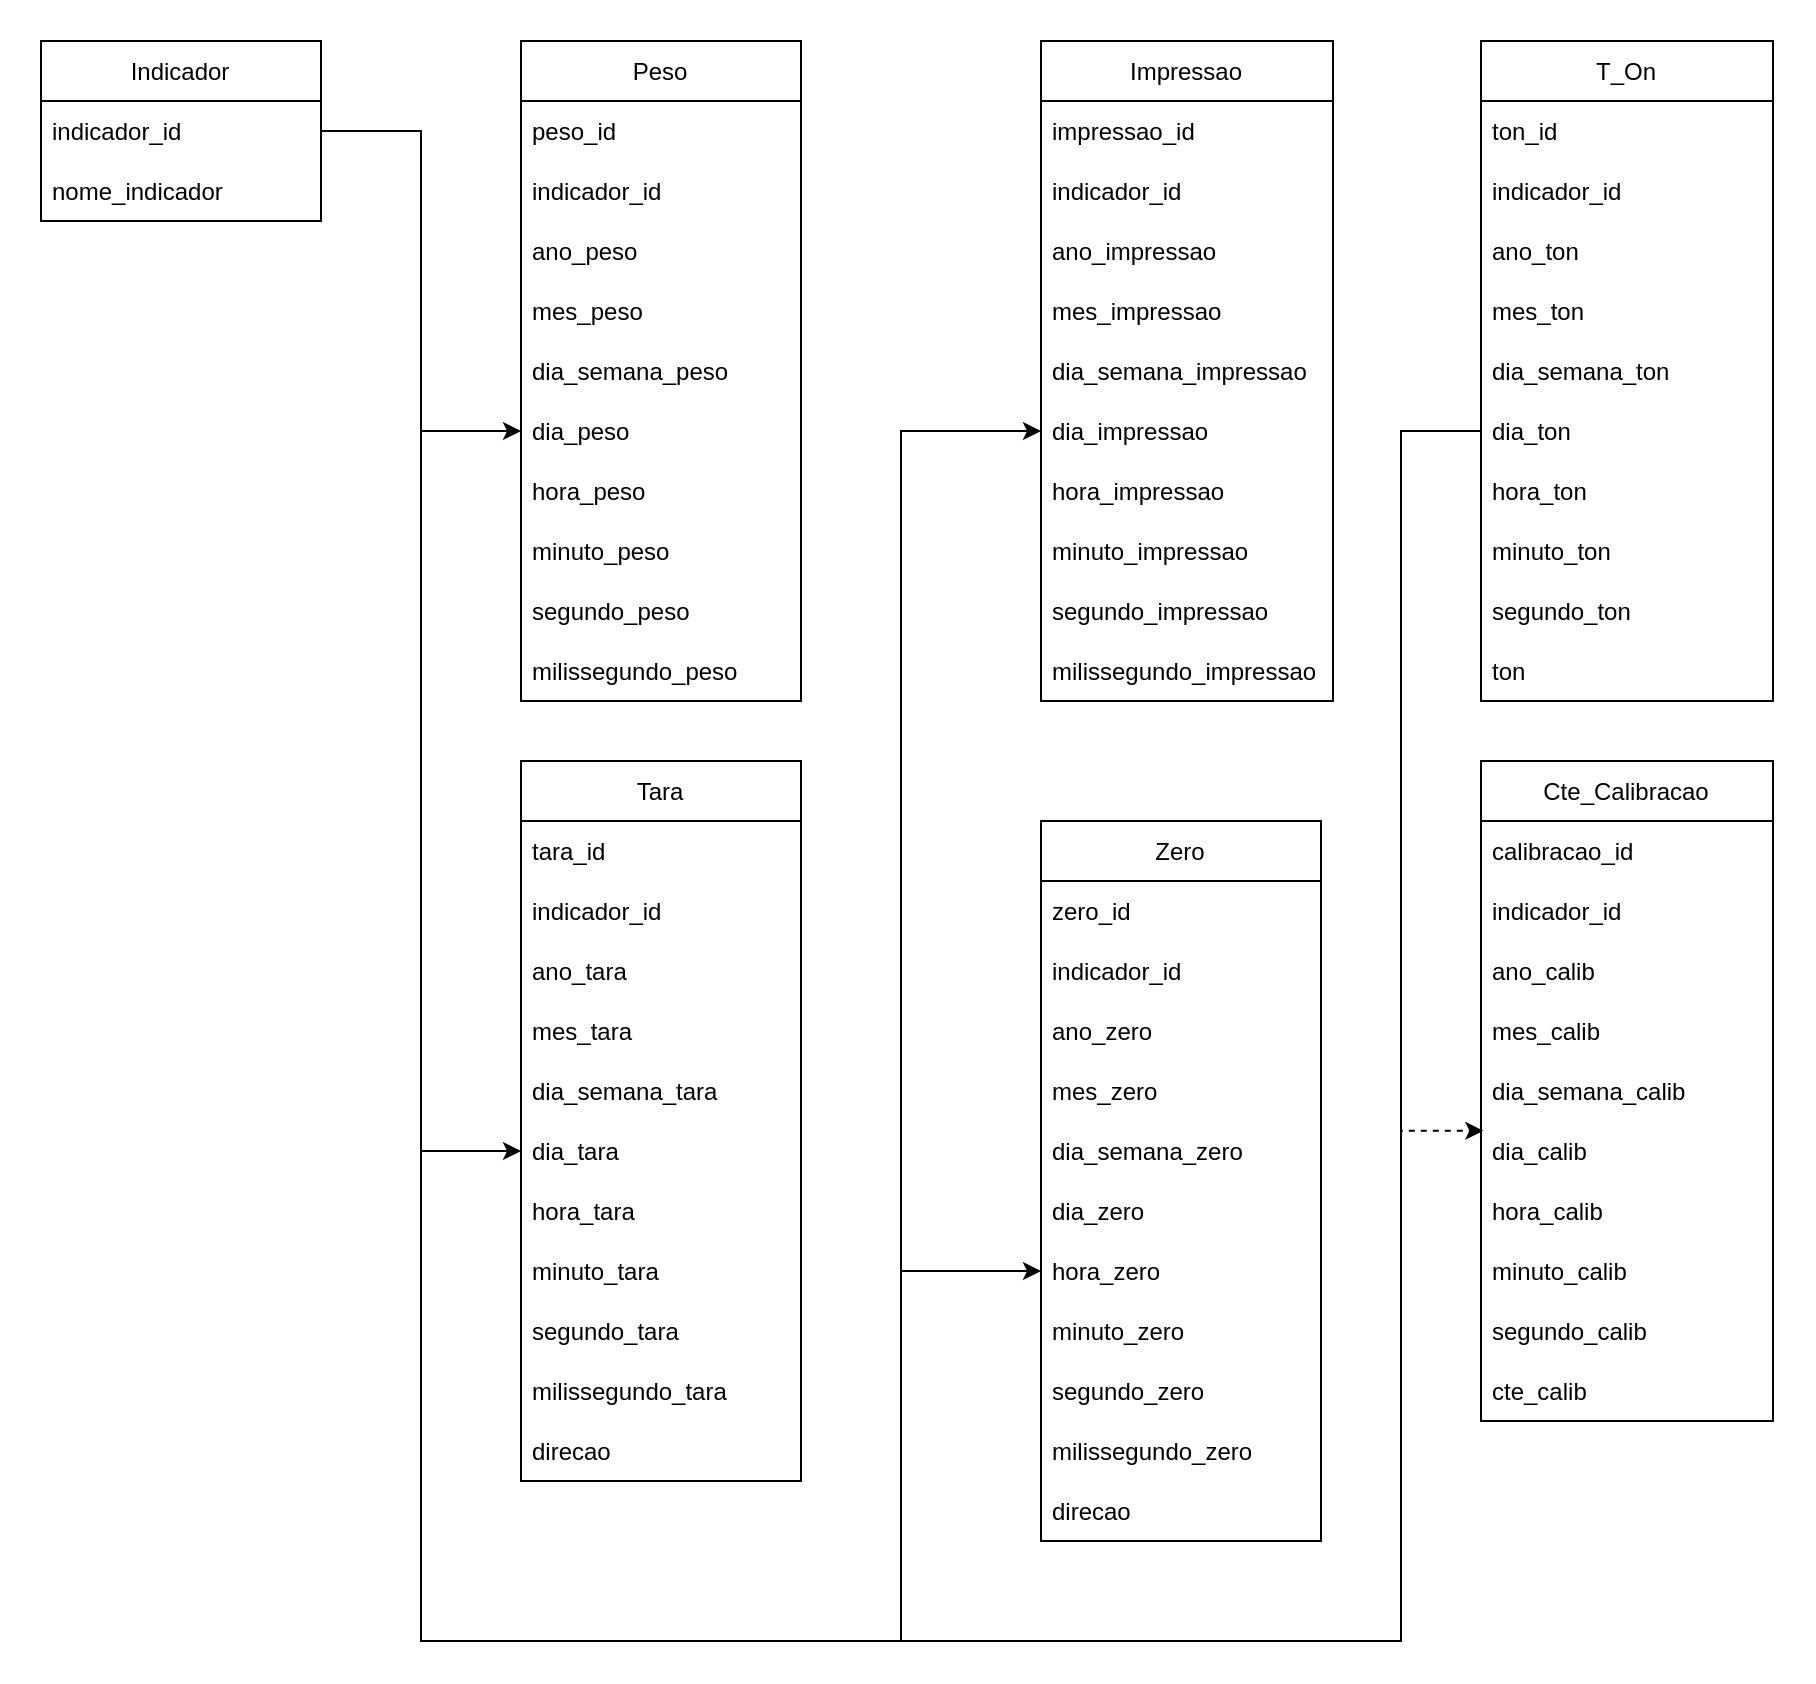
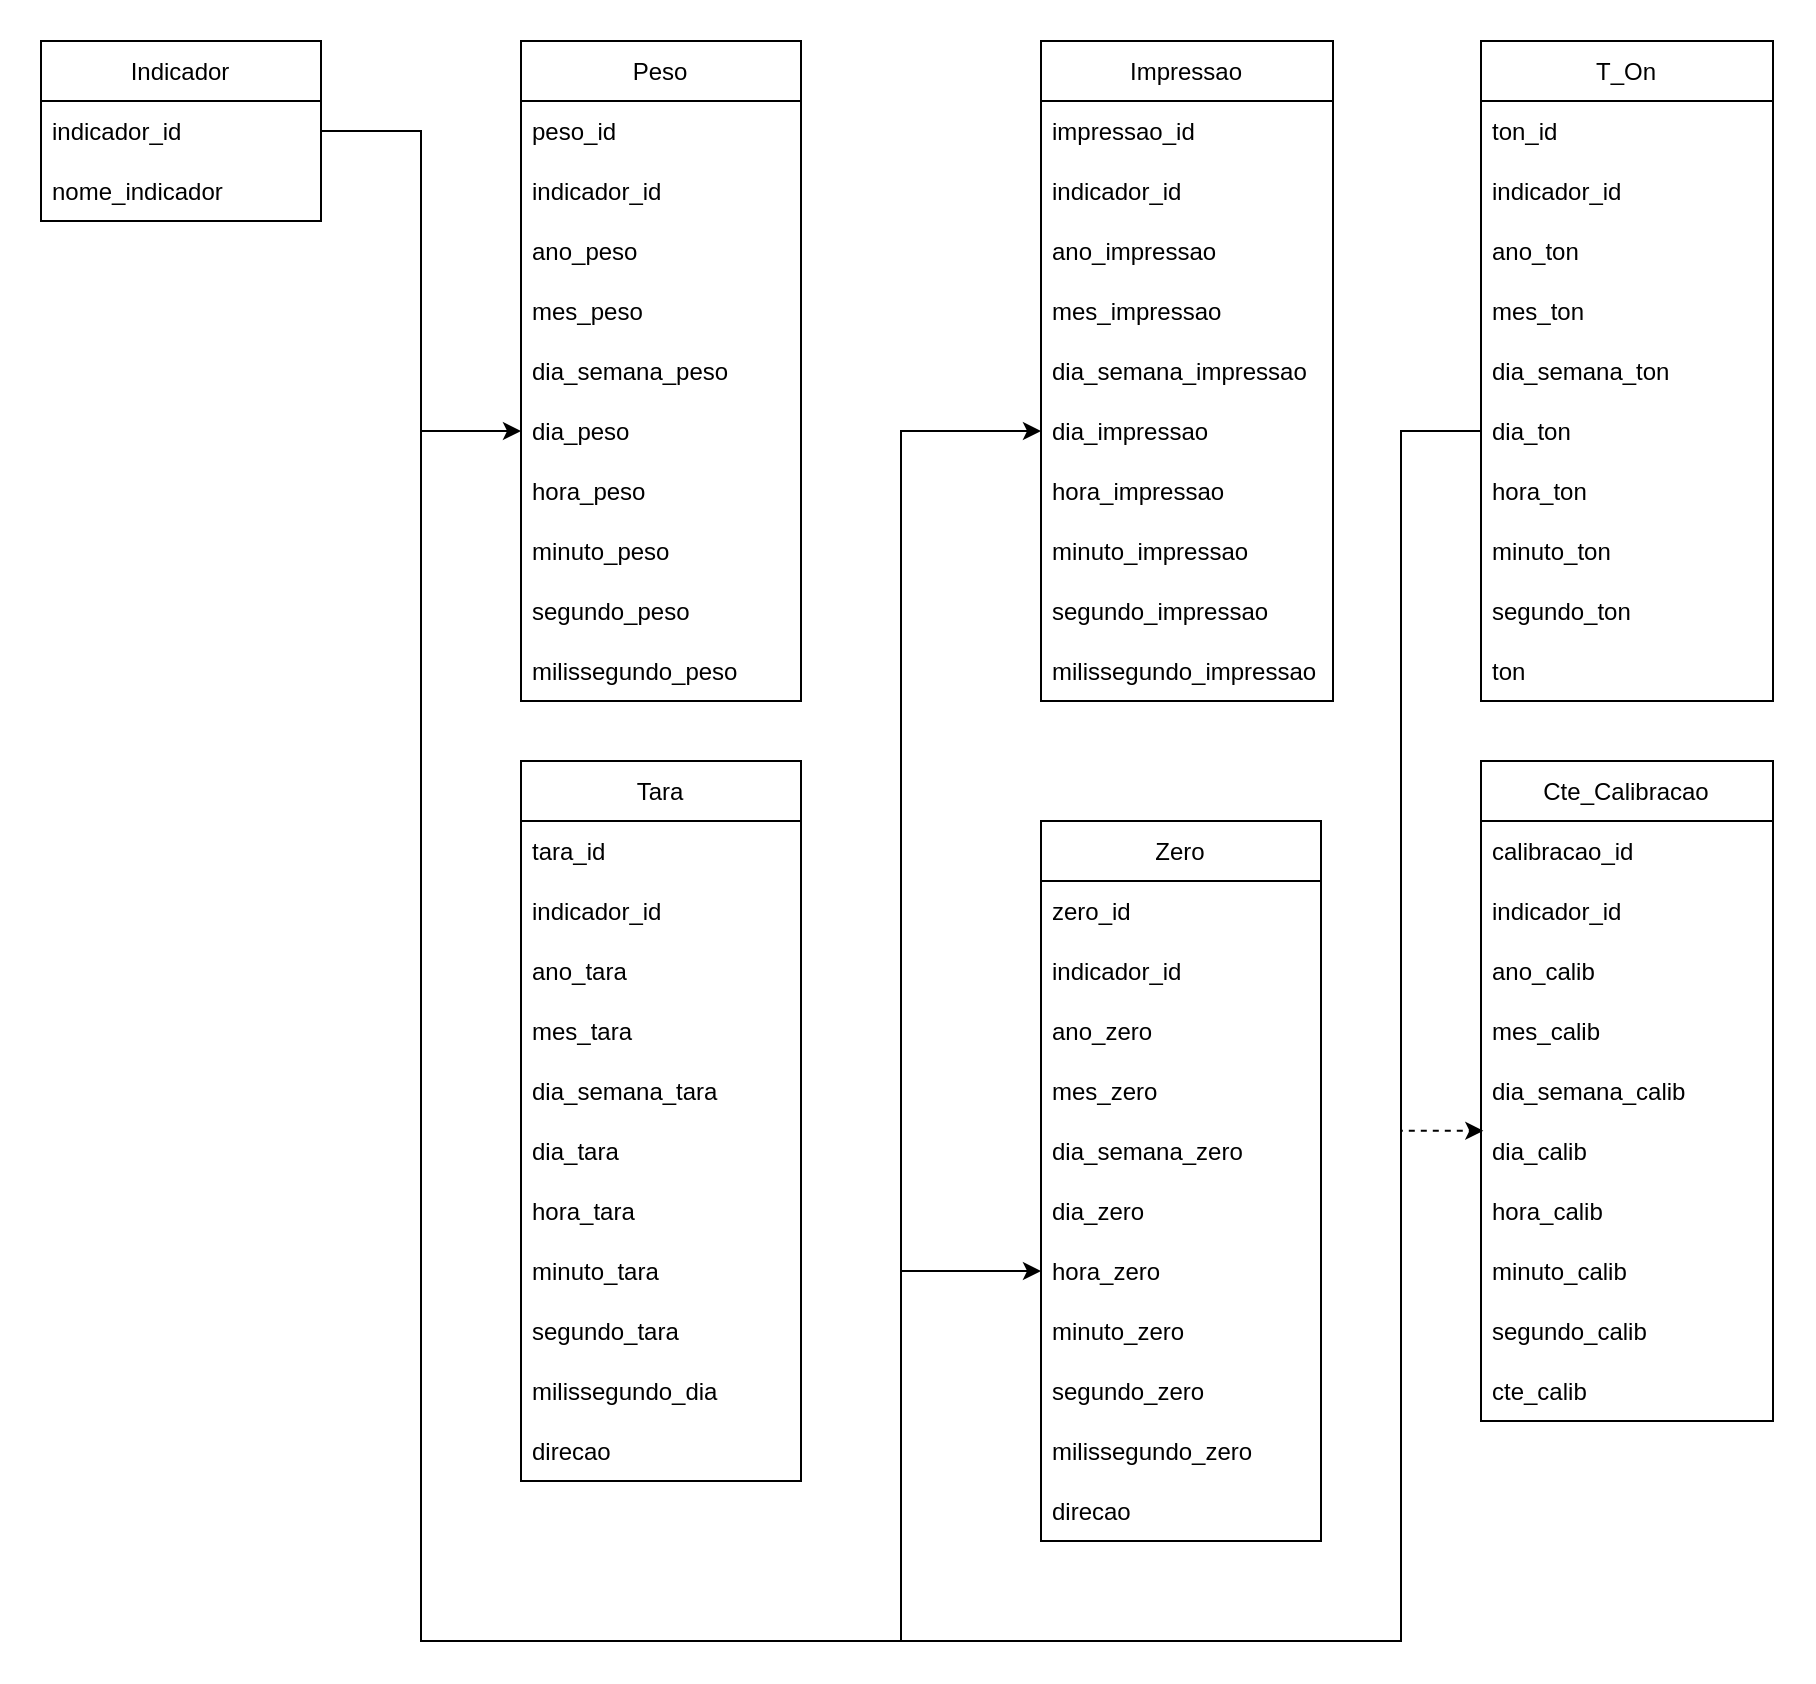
- <mxCell id="2" style="edgeStyle=orthogonalEdgeStyle;rounded=0;orthogonalLoop=1;jettySize=auto;html=1;entryX=0;entryY=0.5;entryDx=0;entryDy=0;" parent="1" source="6" target="26" edge="1"><mxGeometry relative="1" as="geometry"><Array as="points"><mxPoint x="210" y="65" /><mxPoint x="210" y="575" /></Array></mxGeometry></mxCell>
- <mxCell id="30" value="milissegundo_tara" style="text;strokeColor=none;fillColor=none;align=left;verticalAlign=middle;spacingLeft=4;spacingRight=4;overflow=hidden;points=[[0,0.5],[1,0.5]];portConstraint=eastwest;rotatable=0;" parent="20" vertex="1"><mxGeometry y="300" width="140" height="30" as="geometry" /></mxCell>
+ <mxCell id="30" value="milissegundo_dia" style="text;strokeColor=none;fillColor=none;align=left;verticalAlign=middle;spacingLeft=4;spacingRight=4;overflow=hidden;points=[[0,0.5],[1,0.5]];portConstraint=eastwest;rotatable=0;" parent="20" vertex="1"><mxGeometry y="300" width="140" height="30" as="geometry" /></mxCell>
